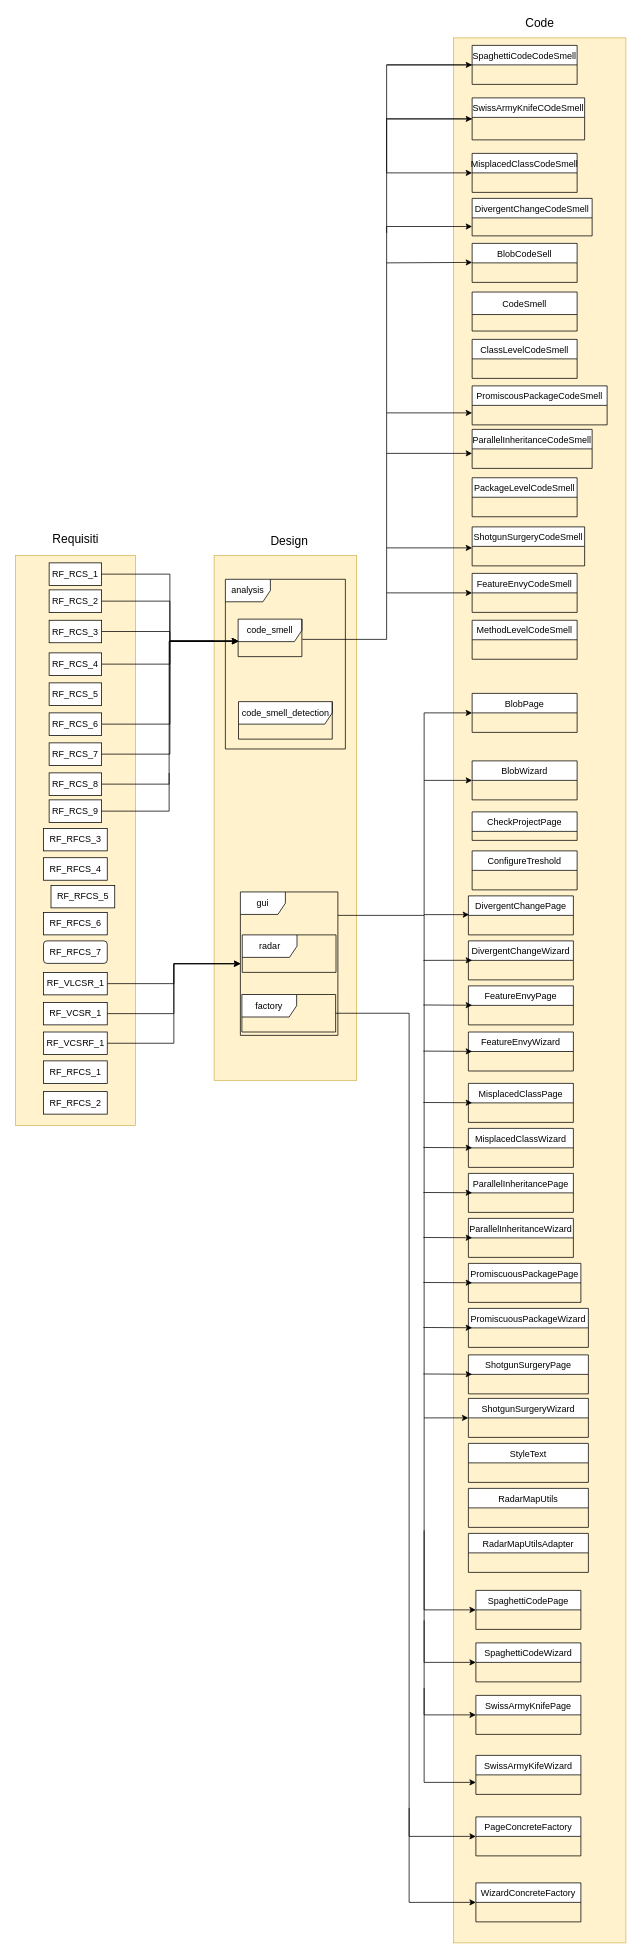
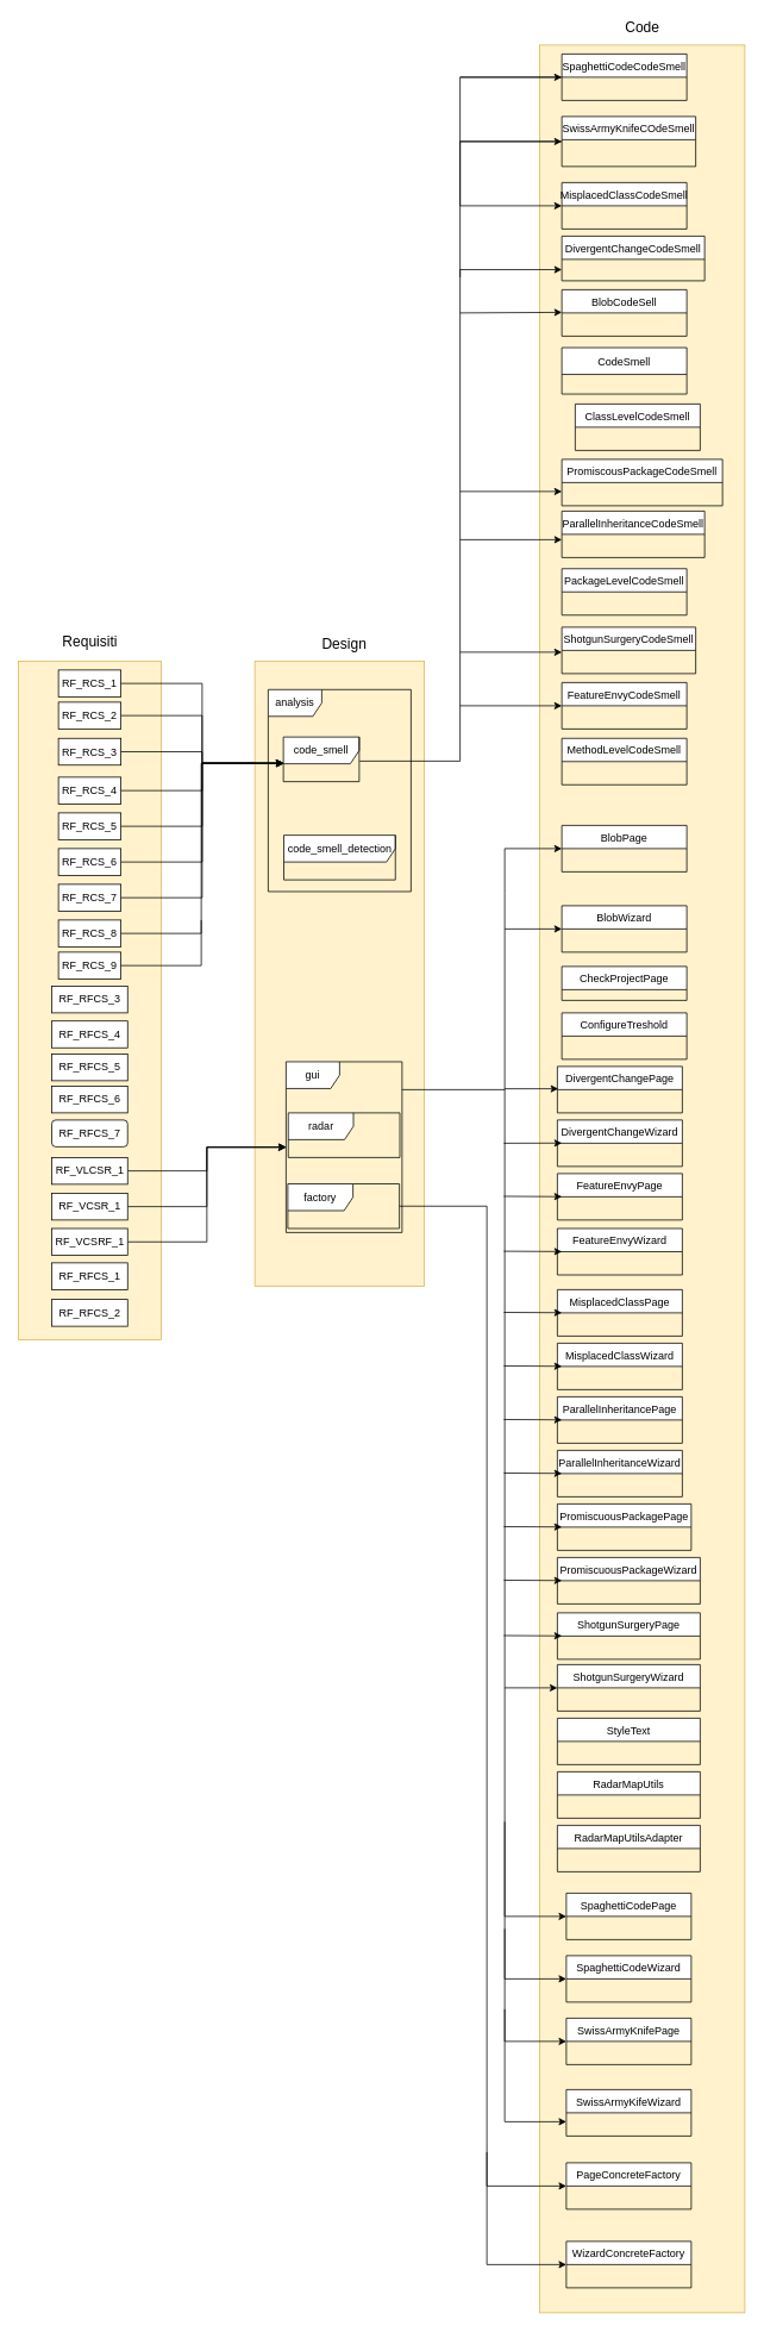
- <mxCell id="15" value="ClassLevelCodeSmell" style="swimlane;fontStyle=0;childLayout=stackLayout;horizontal=1;startSize=26;horizontalStack=0;resizeParent=1;resizeParentMax=0;resizeLast=0;collapsible=1;marginBottom=0;" parent="1" vertex="1"><mxGeometry x="629" y="452" width="140" height="52" as="geometry" /></mxCell>
+ <mxCell id="15" value="ClassLevelCodeSmell" style="swimlane;fontStyle=0;childLayout=stackLayout;horizontal=1;startSize=26;horizontalStack=0;resizeParent=1;resizeParentMax=0;resizeLast=0;collapsible=1;marginBottom=0;" parent="1" vertex="1"><mxGeometry x="644" y="452" width="140" height="52" as="geometry" /></mxCell>
+ <mxCell id="69" style="edgeStyle=orthogonalEdgeStyle;rounded=0;orthogonalLoop=1;jettySize=auto;html=1;entryX=0.005;entryY=0.59;entryDx=0;entryDy=0;entryPerimeter=0;" parent="1" source="70" target="88" edge="1"><mxGeometry relative="1" as="geometry" /></mxCell>
- <mxCell id="79" value="RF_RFCS_5" style="rounded=0;whiteSpace=wrap;html=1;" parent="1" vertex="1"><mxGeometry x="67.5" y="1180" width="85" height="30" as="geometry" /></mxCell>
+ <mxCell id="79" value="RF_RFCS_5" style="rounded=0;whiteSpace=wrap;html=1;" parent="1" vertex="1"><mxGeometry x="57.5" y="1180" width="85" height="30" as="geometry" /></mxCell>
